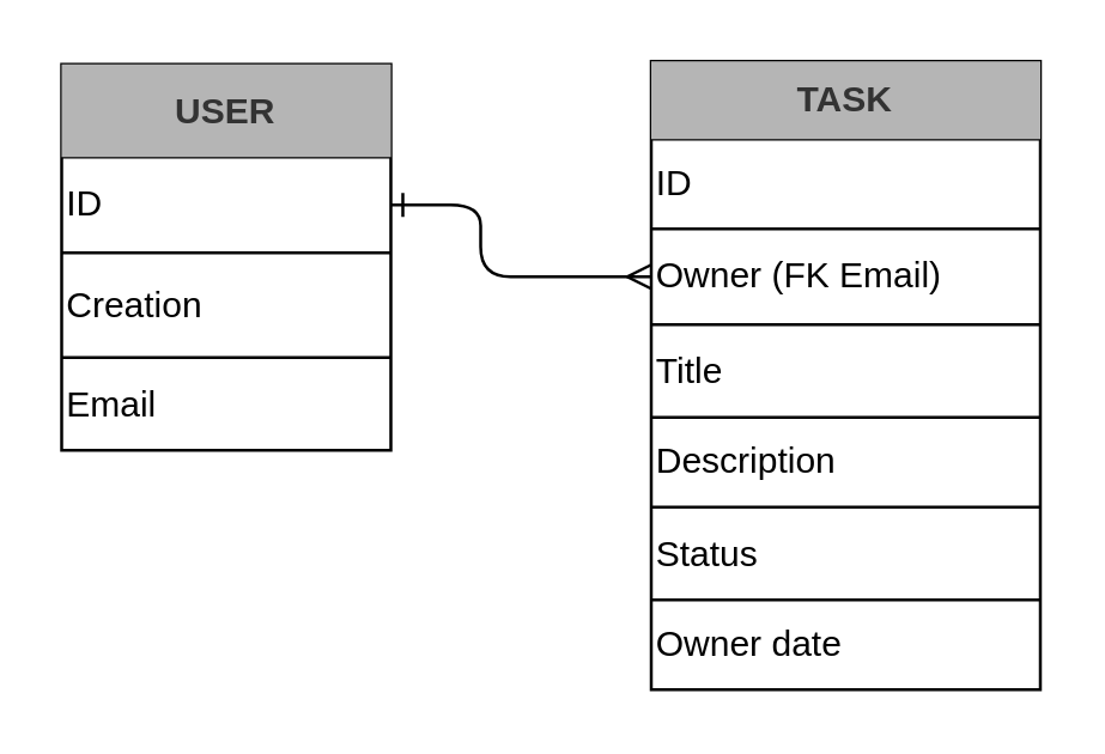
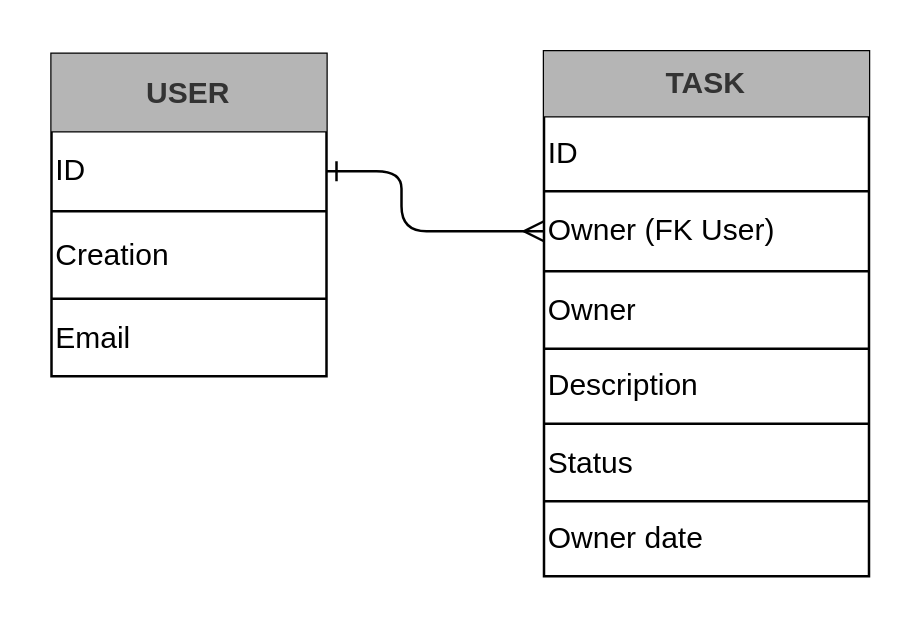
- <mxCell id="8" value="Owner (FK Email)" style="shape=partialRectangle;html=1;whiteSpace=wrap;connectable=0;strokeColor=inherit;overflow=hidden;fillColor=none;top=0;left=0;bottom=0;right=0;pointerEvents=1;align=left;" parent="7" vertex="1"><mxGeometry width="130" height="32" as="geometry"><mxRectangle width="130" height="32" as="alternateBounds" /></mxGeometry></mxCell>
+ <mxCell id="8" value="Owner (FK User)" style="shape=partialRectangle;html=1;whiteSpace=wrap;connectable=0;strokeColor=inherit;overflow=hidden;fillColor=none;top=0;left=0;bottom=0;right=0;pointerEvents=1;align=left;" parent="7" vertex="1"><mxGeometry width="130" height="32" as="geometry"><mxRectangle width="130" height="32" as="alternateBounds" /></mxGeometry></mxCell>
- <mxCell id="10" value="Title" style="shape=partialRectangle;html=1;whiteSpace=wrap;connectable=0;strokeColor=inherit;overflow=hidden;fillColor=none;top=0;left=0;bottom=0;right=0;pointerEvents=1;align=left;" parent="9" vertex="1"><mxGeometry width="130" height="31" as="geometry"><mxRectangle width="130" height="31" as="alternateBounds" /></mxGeometry></mxCell>
+ <mxCell id="10" value="Owner" style="shape=partialRectangle;html=1;whiteSpace=wrap;connectable=0;strokeColor=inherit;overflow=hidden;fillColor=none;top=0;left=0;bottom=0;right=0;pointerEvents=1;align=left;" parent="9" vertex="1"><mxGeometry width="130" height="31" as="geometry"><mxRectangle width="130" height="31" as="alternateBounds" /></mxGeometry></mxCell>
